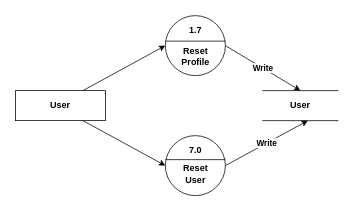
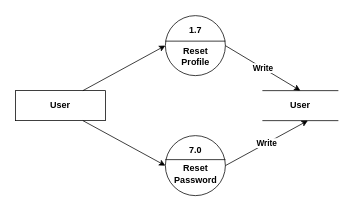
- <mxCell id="11" value="&lt;b&gt;Reset&lt;br&gt;User&lt;br&gt;&lt;/b&gt;" style="text;html=1;resizable=0;autosize=1;align=center;verticalAlign=middle;points=[];fillColor=none;strokeColor=none;rounded=0;" parent="1" vertex="1"><mxGeometry x="225" y="216" width="70" height="30" as="geometry" /></mxCell>
+ <mxCell id="11" value="&lt;b&gt;Reset&lt;br&gt;Password&lt;br&gt;&lt;/b&gt;" style="text;html=1;resizable=0;autosize=1;align=center;verticalAlign=middle;points=[];fillColor=none;strokeColor=none;rounded=0;" parent="1" vertex="1"><mxGeometry x="225" y="216" width="70" height="30" as="geometry" /></mxCell>
